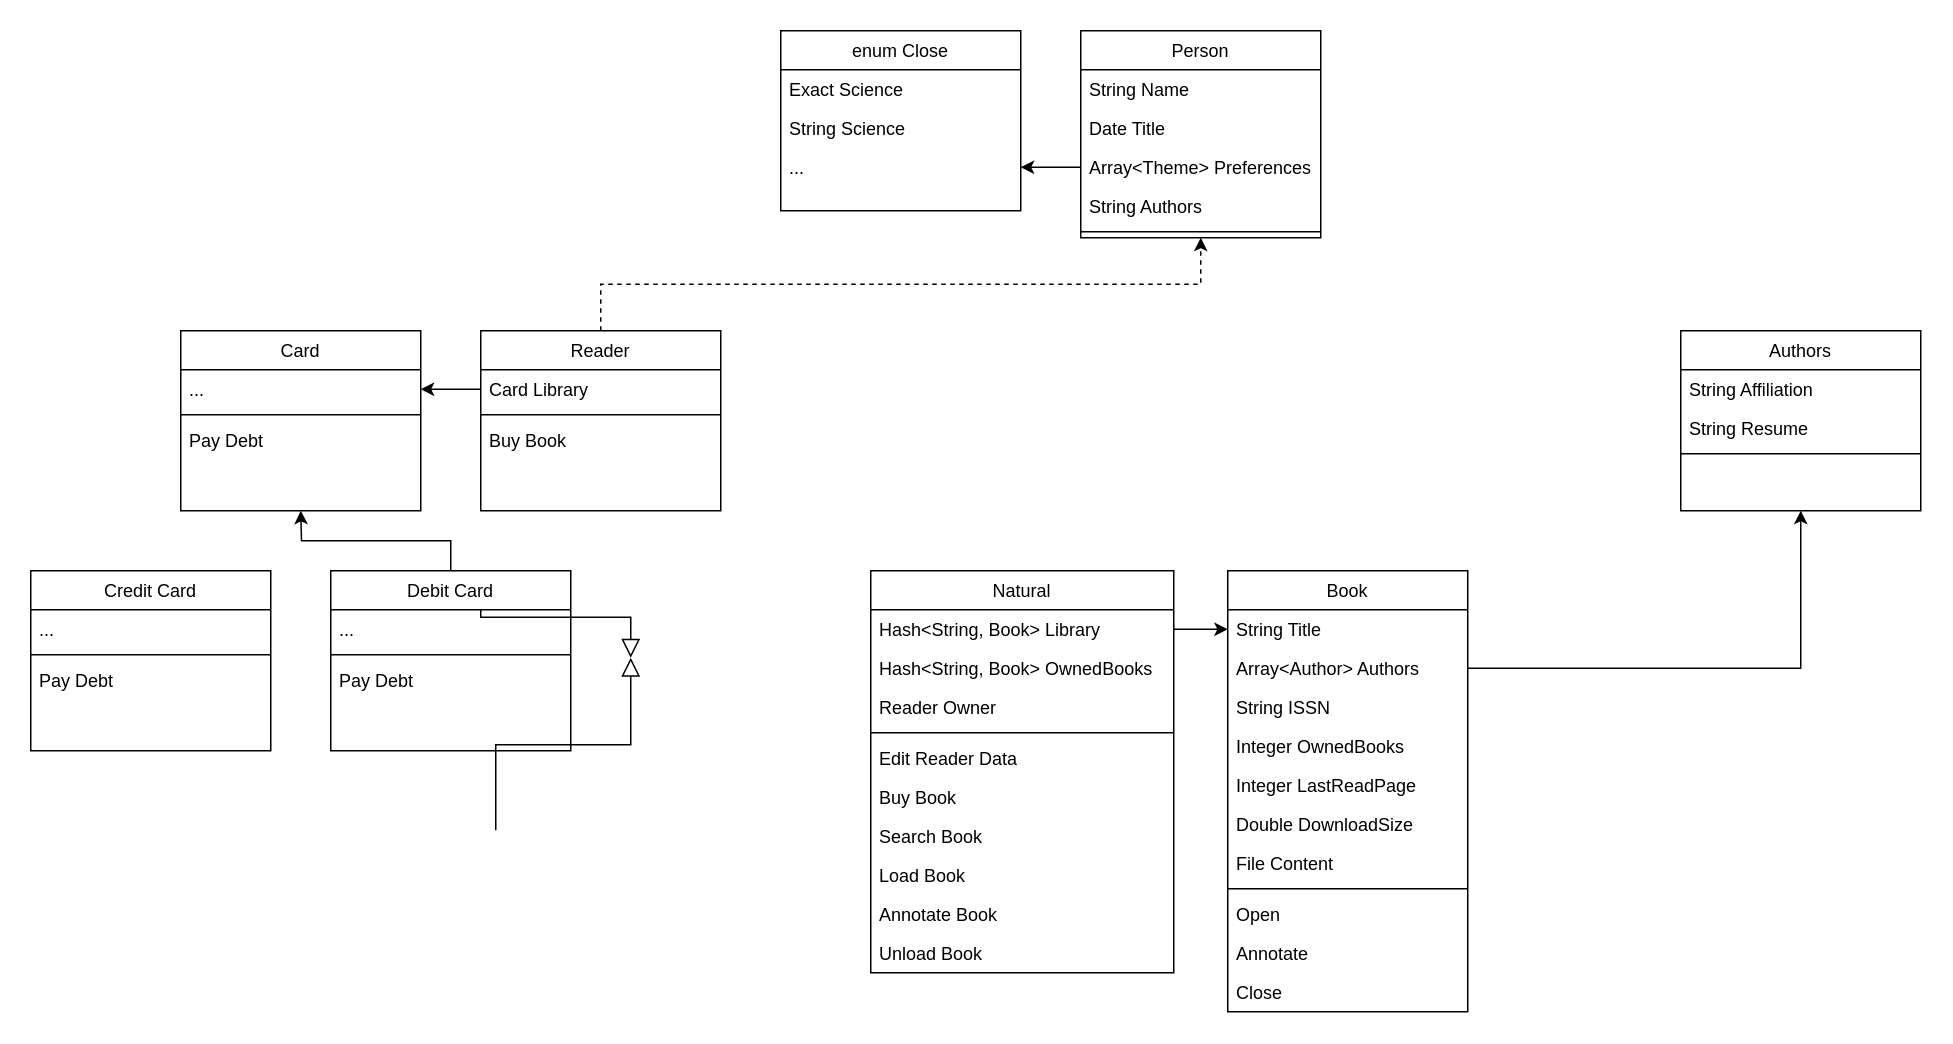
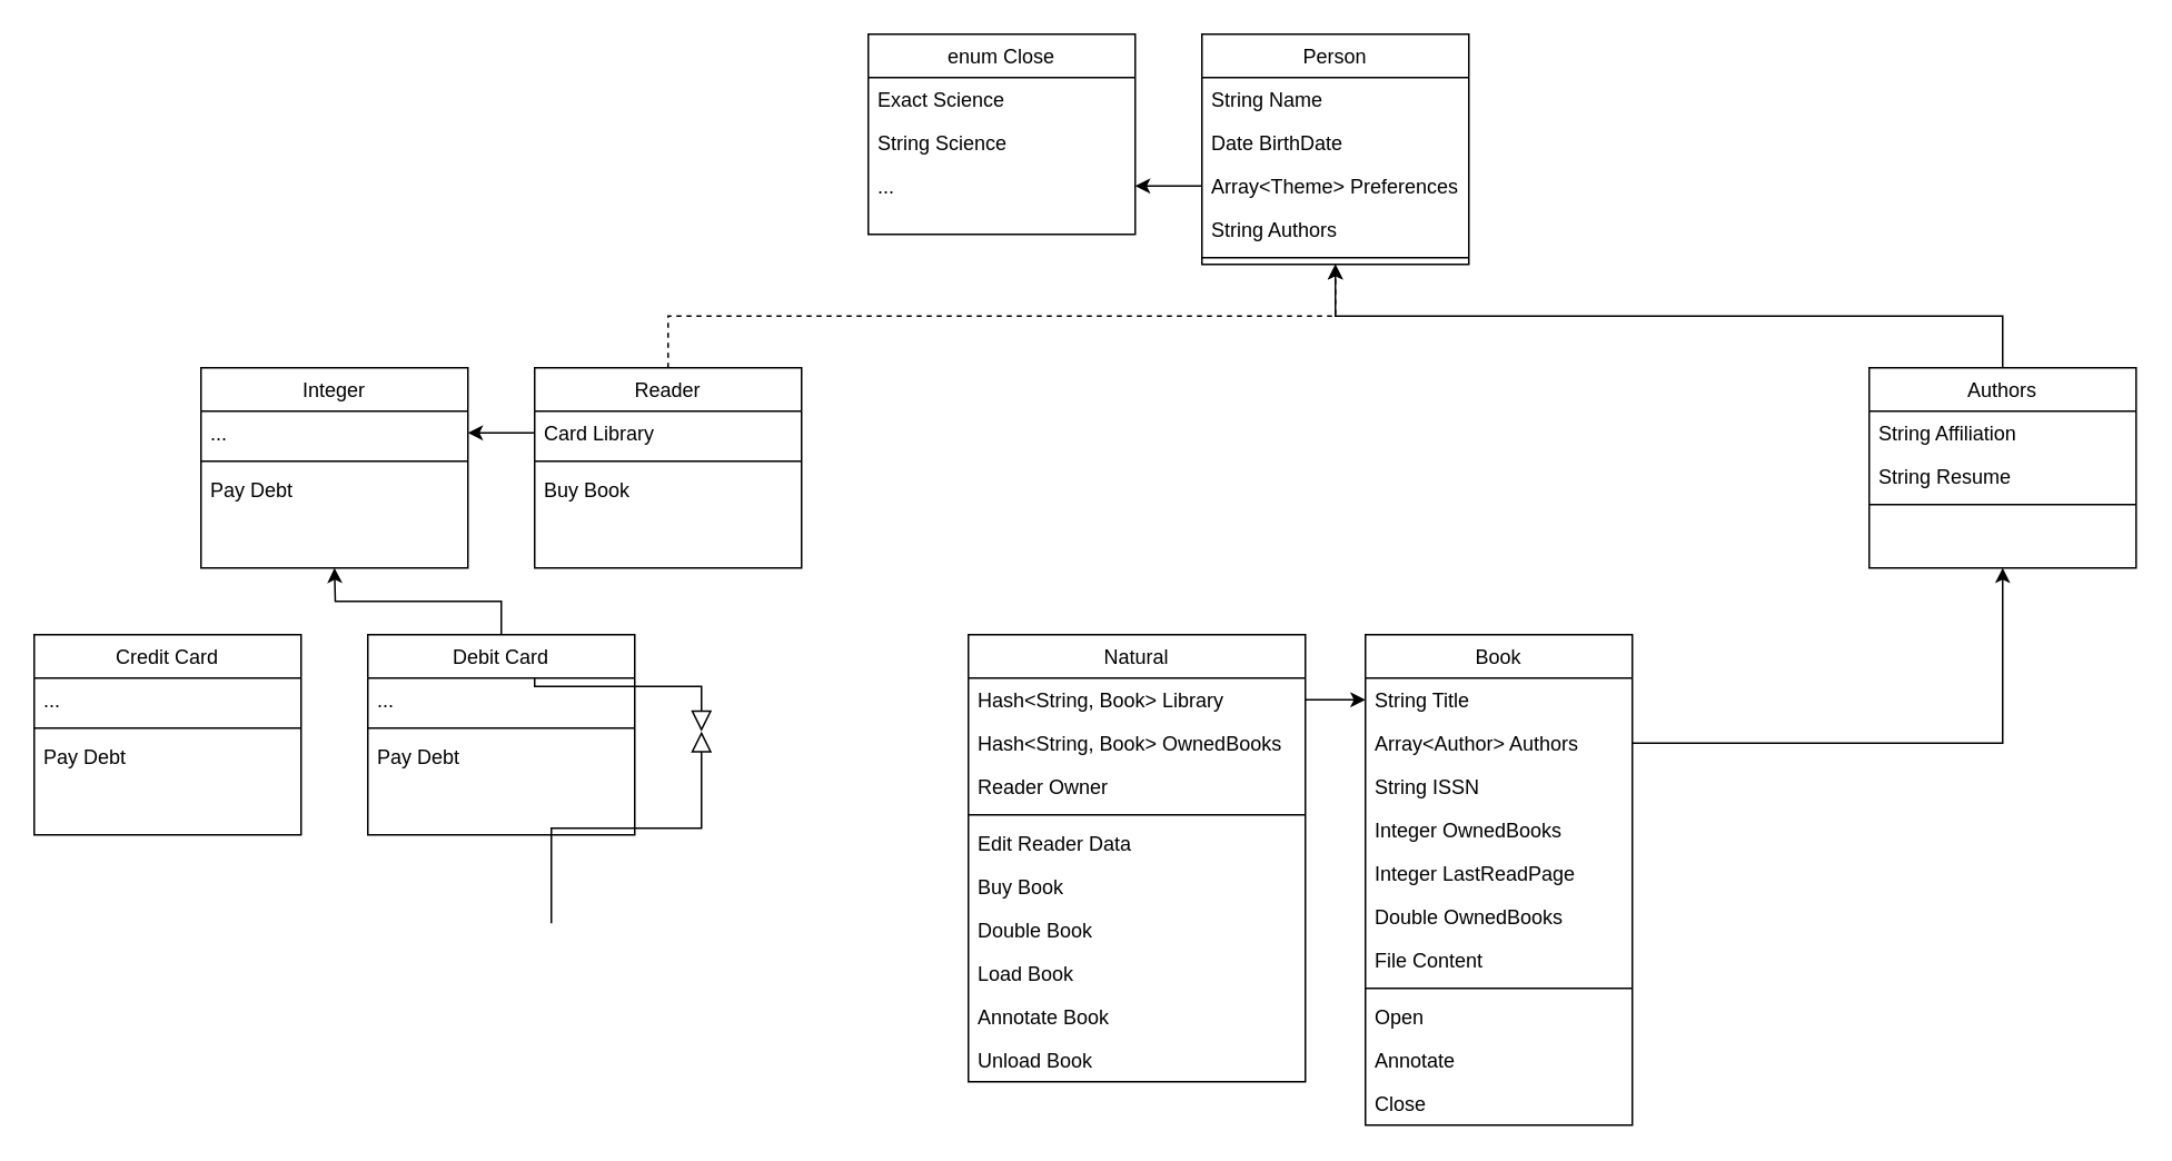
- <mxCell id="29" value="Date Title" style="text;align=left;verticalAlign=top;spacingLeft=4;spacingRight=4;overflow=hidden;rotatable=0;points=[[0,0.5],[1,0.5]];portConstraint=eastwest;rounded=0;shadow=0;html=0;" vertex="1" parent="27"><mxGeometry y="52" width="160" height="26" as="geometry" /></mxCell>
+ <mxCell id="29" value="Date BirthDate" style="text;align=left;verticalAlign=top;spacingLeft=4;spacingRight=4;overflow=hidden;rotatable=0;points=[[0,0.5],[1,0.5]];portConstraint=eastwest;rounded=0;shadow=0;html=0;" vertex="1" parent="27"><mxGeometry y="52" width="160" height="26" as="geometry" /></mxCell>
+ <mxCell id="33" style="edgeStyle=orthogonalEdgeStyle;rounded=0;orthogonalLoop=1;jettySize=auto;html=1;exitX=0.5;exitY=0;exitDx=0;exitDy=0;entryX=0.5;entryY=1;entryDx=0;entryDy=0;" edge="1" parent="1" source="34" target="27"><mxGeometry relative="1" as="geometry" /></mxCell>
- <mxCell id="50" value="Card" style="swimlane;fontStyle=0;align=center;verticalAlign=top;childLayout=stackLayout;horizontal=1;startSize=26;horizontalStack=0;resizeParent=1;resizeLast=0;collapsible=1;marginBottom=0;rounded=0;shadow=0;strokeWidth=1;" vertex="1" parent="1"><mxGeometry y="220" width="160" height="120" as="geometry" x="120"><mxRectangle x="550" y="140" width="160" height="26" as="alternateBounds" /></mxGeometry></mxCell>
+ <mxCell id="50" value="Integer" style="swimlane;fontStyle=0;align=center;verticalAlign=top;childLayout=stackLayout;horizontal=1;startSize=26;horizontalStack=0;resizeParent=1;resizeLast=0;collapsible=1;marginBottom=0;rounded=0;shadow=0;strokeWidth=1;" vertex="1" parent="1"><mxGeometry y="220" width="160" height="120" as="geometry" x="120"><mxRectangle x="550" y="140" width="160" height="26" as="alternateBounds" /></mxGeometry></mxCell>
- <mxCell id="10" value="Double DownloadSize" style="text;align=left;verticalAlign=top;spacingLeft=4;spacingRight=4;overflow=hidden;rotatable=0;points=[[0,0.5],[1,0.5]];portConstraint=eastwest;rounded=0;shadow=0;html=0;" parent="4" vertex="1"><mxGeometry y="156" width="160" height="26" as="geometry" /></mxCell>
+ <mxCell id="10" value="Double OwnedBooks" style="text;align=left;verticalAlign=top;spacingLeft=4;spacingRight=4;overflow=hidden;rotatable=0;points=[[0,0.5],[1,0.5]];portConstraint=eastwest;rounded=0;shadow=0;html=0;" parent="4" vertex="1"><mxGeometry y="156" width="160" height="26" as="geometry" /></mxCell>
- <mxCell id="23" value="Search Book" style="text;align=left;verticalAlign=top;spacingLeft=4;spacingRight=4;overflow=hidden;rotatable=0;points=[[0,0.5],[1,0.5]];portConstraint=eastwest;rounded=0;shadow=0;html=0;" vertex="1" parent="16"><mxGeometry y="164" width="202" height="26" as="geometry" /></mxCell>
+ <mxCell id="23" value="Double Book" style="text;align=left;verticalAlign=top;spacingLeft=4;spacingRight=4;overflow=hidden;rotatable=0;points=[[0,0.5],[1,0.5]];portConstraint=eastwest;rounded=0;shadow=0;html=0;" vertex="1" parent="16"><mxGeometry y="164" width="202" height="26" as="geometry" /></mxCell>
